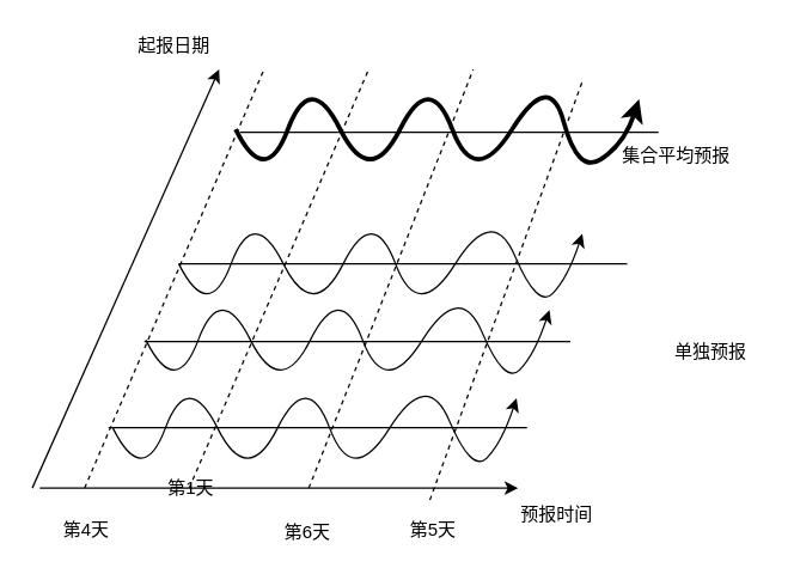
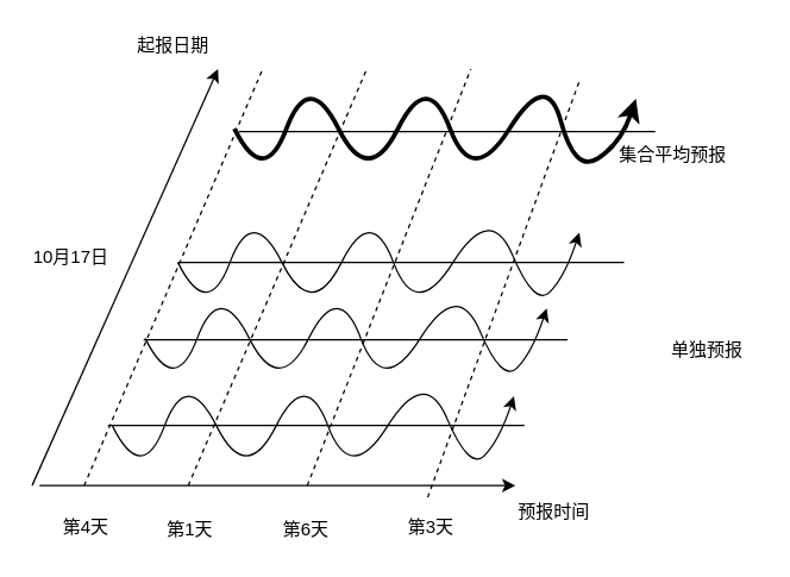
+ <mxCell id="20" value="10月17日" style="text;html=1;resizable=0;points=[];autosize=1;align=left;verticalAlign=top;spacingTop=-4;" parent="1" vertex="1"><mxGeometry x="20" y="163" width="70" height="20" as="geometry" /></mxCell>
- <mxCell id="17" value="第1天" style="text;html=1;resizable=0;points=[];autosize=1;align=left;verticalAlign=top;spacingTop=-4;" parent="1" vertex="1"><mxGeometry x="110" y="316" width="50" height="20" as="geometry" /></mxCell>
+ <mxCell id="17" value="第1天" style="text;html=1;resizable=0;points=[];autosize=1;align=left;verticalAlign=top;spacingTop=-4;" parent="1" vertex="1"><mxGeometry x="110" y="346" width="50" height="20" as="geometry" /></mxCell>
- <mxCell id="19" value="第5天" style="text;html=1;resizable=0;points=[];autosize=1;align=left;verticalAlign=top;spacingTop=-4;" parent="1" vertex="1"><mxGeometry x="272" y="344" width="50" height="20" as="geometry" /></mxCell>
+ <mxCell id="19" value="第3天" style="text;html=1;resizable=0;points=[];autosize=1;align=left;verticalAlign=top;spacingTop=-4;" parent="1" vertex="1"><mxGeometry x="272" y="344" width="50" height="20" as="geometry" /></mxCell>
